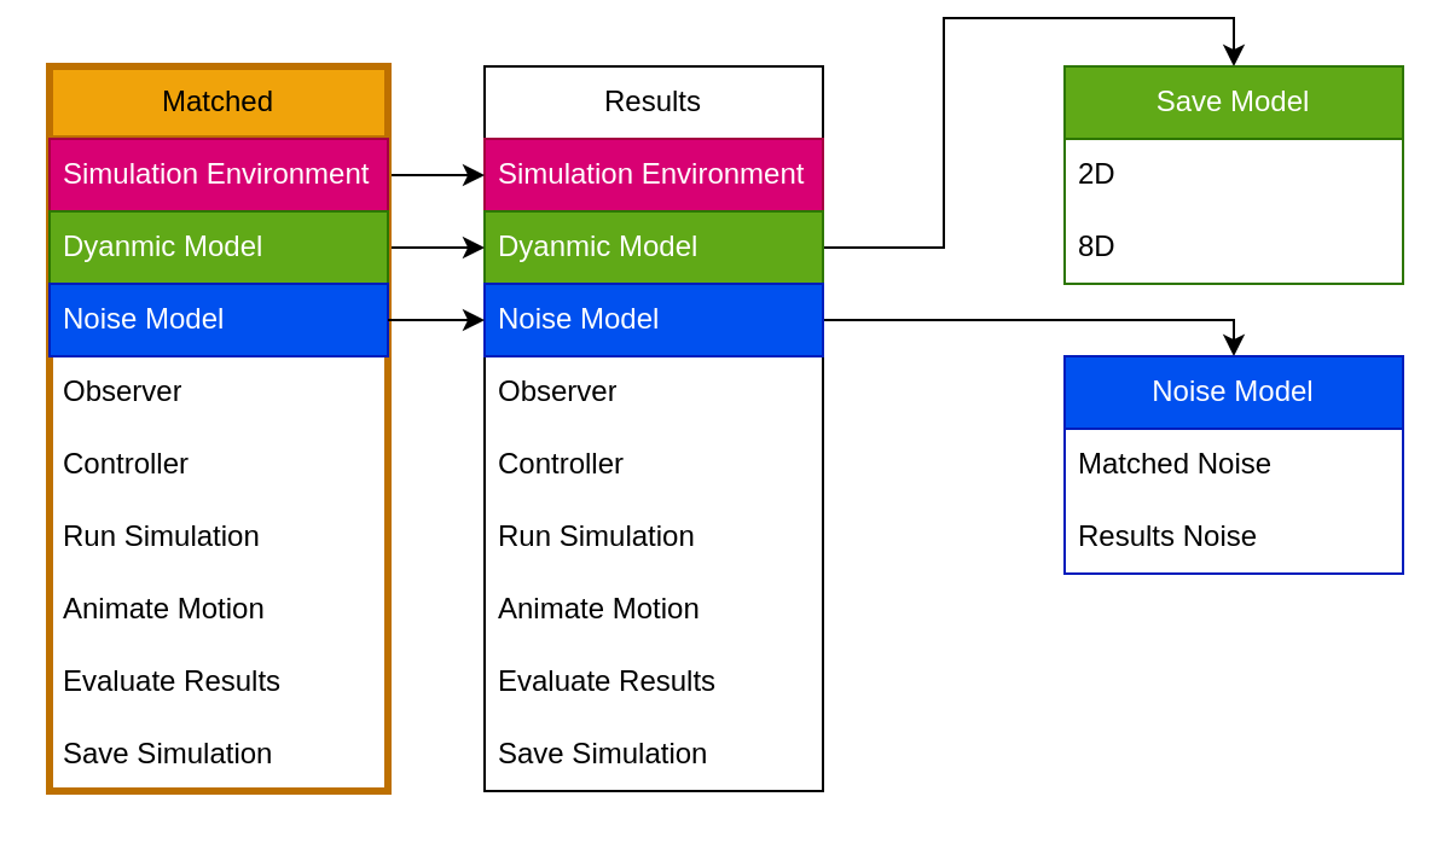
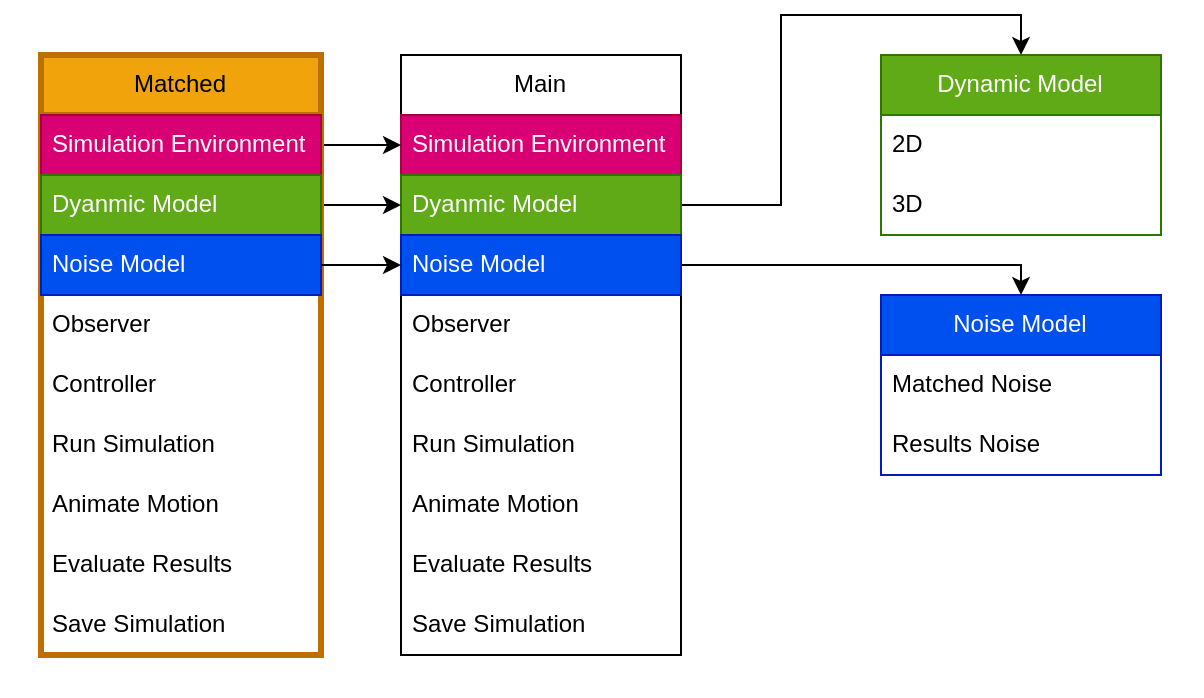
- <mxCell id="4" value="Results" style="swimlane;fontStyle=0;childLayout=stackLayout;horizontal=1;startSize=30;horizontalStack=0;resizeParent=1;resizeParentMax=0;resizeLast=0;collapsible=1;marginBottom=0;whiteSpace=wrap;html=1;" vertex="1" parent="1"><mxGeometry x="200" y="20" width="140" height="300" as="geometry" /></mxCell>
+ <mxCell id="4" value="Main" style="swimlane;fontStyle=0;childLayout=stackLayout;horizontal=1;startSize=30;horizontalStack=0;resizeParent=1;resizeParentMax=0;resizeLast=0;collapsible=1;marginBottom=0;whiteSpace=wrap;html=1;" vertex="1" parent="1"><mxGeometry x="200" y="20" width="140" height="300" as="geometry" /></mxCell>
- <mxCell id="14" value="Save Model" style="swimlane;fontStyle=0;childLayout=stackLayout;horizontal=1;startSize=30;horizontalStack=0;resizeParent=1;resizeParentMax=0;resizeLast=0;collapsible=1;marginBottom=0;whiteSpace=wrap;html=1;fillColor=#60a917;fontColor=#ffffff;strokeColor=#2D7600;" vertex="1" parent="1"><mxGeometry x="440" y="20" width="140" height="90" as="geometry" /></mxCell>
+ <mxCell id="14" value="Dynamic Model" style="swimlane;fontStyle=0;childLayout=stackLayout;horizontal=1;startSize=30;horizontalStack=0;resizeParent=1;resizeParentMax=0;resizeLast=0;collapsible=1;marginBottom=0;whiteSpace=wrap;html=1;fillColor=#60a917;fontColor=#ffffff;strokeColor=#2D7600;" vertex="1" parent="1"><mxGeometry x="440" y="20" width="140" height="90" as="geometry" /></mxCell>
- <mxCell id="16" value="8D" style="text;strokeColor=none;fillColor=none;align=left;verticalAlign=middle;spacingLeft=4;spacingRight=4;overflow=hidden;points=[[0,0.5],[1,0.5]];portConstraint=eastwest;rotatable=0;whiteSpace=wrap;html=1;" vertex="1" parent="14"><mxGeometry y="60" width="140" height="30" as="geometry" /></mxCell>
+ <mxCell id="16" value="3D" style="text;strokeColor=none;fillColor=none;align=left;verticalAlign=middle;spacingLeft=4;spacingRight=4;overflow=hidden;points=[[0,0.5],[1,0.5]];portConstraint=eastwest;rotatable=0;whiteSpace=wrap;html=1;" vertex="1" parent="14"><mxGeometry y="60" width="140" height="30" as="geometry" /></mxCell>
